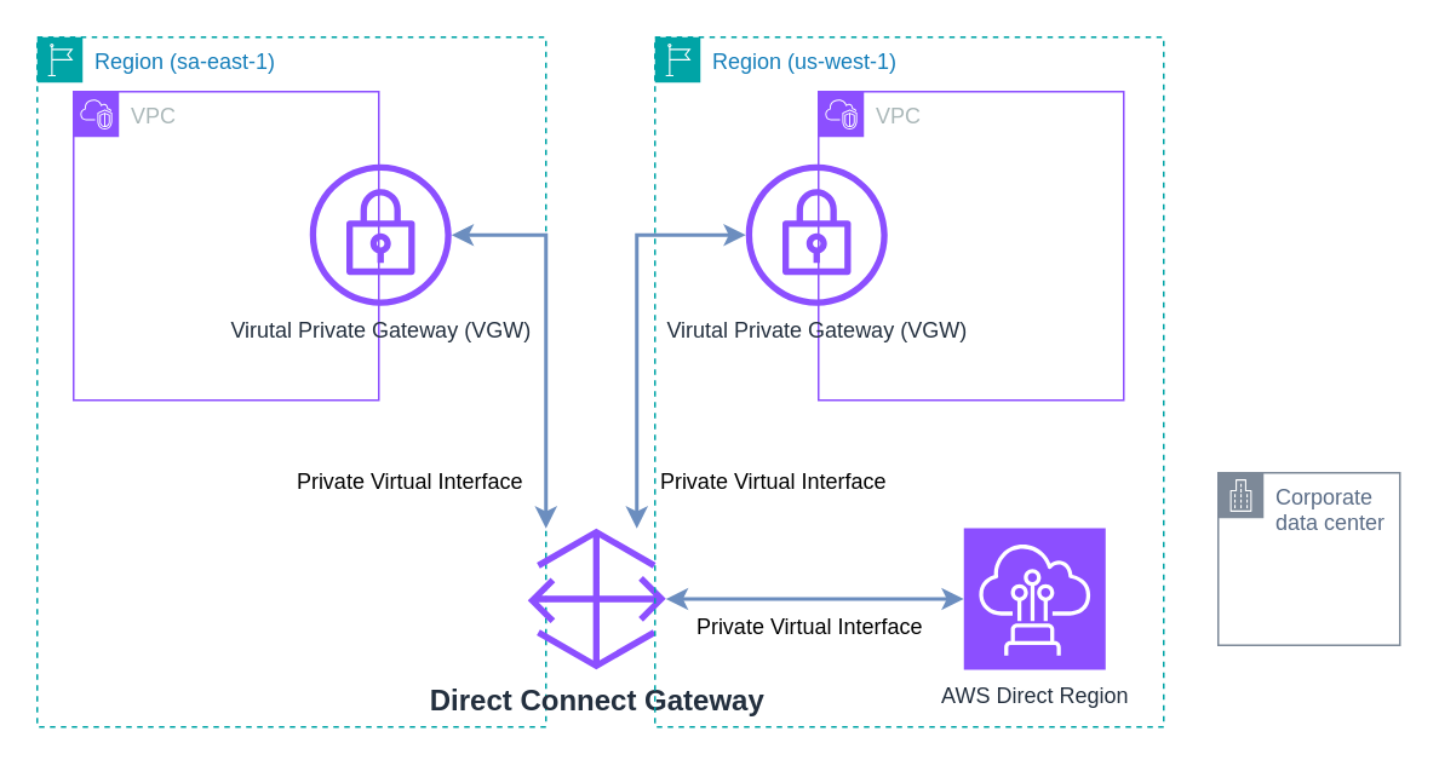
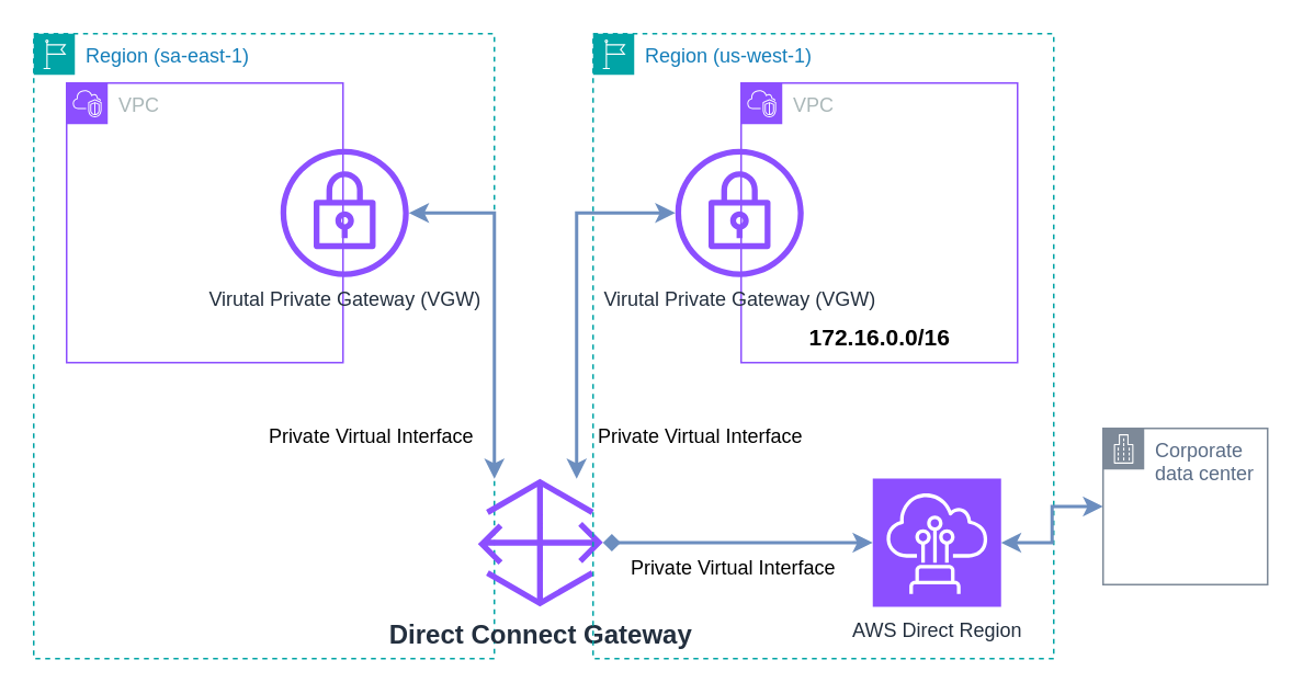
+ <mxCell id="10" value="172.16.0.0/16" style="text;html=1;align=center;verticalAlign=middle;resizable=0;points=[];autosize=1;strokeColor=none;fillColor=none;fontSize=14;fontStyle=1" vertex="1" parent="9"><mxGeometry x="29" y="140" width="110" height="30" as="geometry" /></mxCell>
- <mxCell id="17" style="edgeStyle=orthogonalEdgeStyle;rounded=0;orthogonalLoop=1;jettySize=auto;html=1;startArrow=classic;startFill=1;fillColor=#dae8fc;strokeColor=#6c8ebf;strokeWidth=2;" edge="1" parent="1" source="12" target="6"><mxGeometry relative="1" as="geometry"><mxPoint x="386" y="329" as="targetPoint" /></mxGeometry></mxCell>
+ <mxCell id="17" style="edgeStyle=orthogonalEdgeStyle;rounded=0;orthogonalLoop=1;jettySize=auto;html=1;startArrow=classic;startFill=1;fillColor=#dae8fc;strokeColor=#6c8ebf;strokeWidth=2;endArrow=diamond;" edge="1" parent="1" source="12" target="6"><mxGeometry relative="1" as="geometry"><mxPoint x="386" y="329" as="targetPoint" /></mxGeometry></mxCell>
+ <mxCell id="18" style="edgeStyle=orthogonalEdgeStyle;rounded=0;orthogonalLoop=1;jettySize=auto;html=1;startArrow=classic;startFill=1;fillColor=#dae8fc;strokeColor=#6c8ebf;strokeWidth=2;" edge="1" parent="1" source="12" target="7"><mxGeometry relative="1" as="geometry" /></mxCell>
